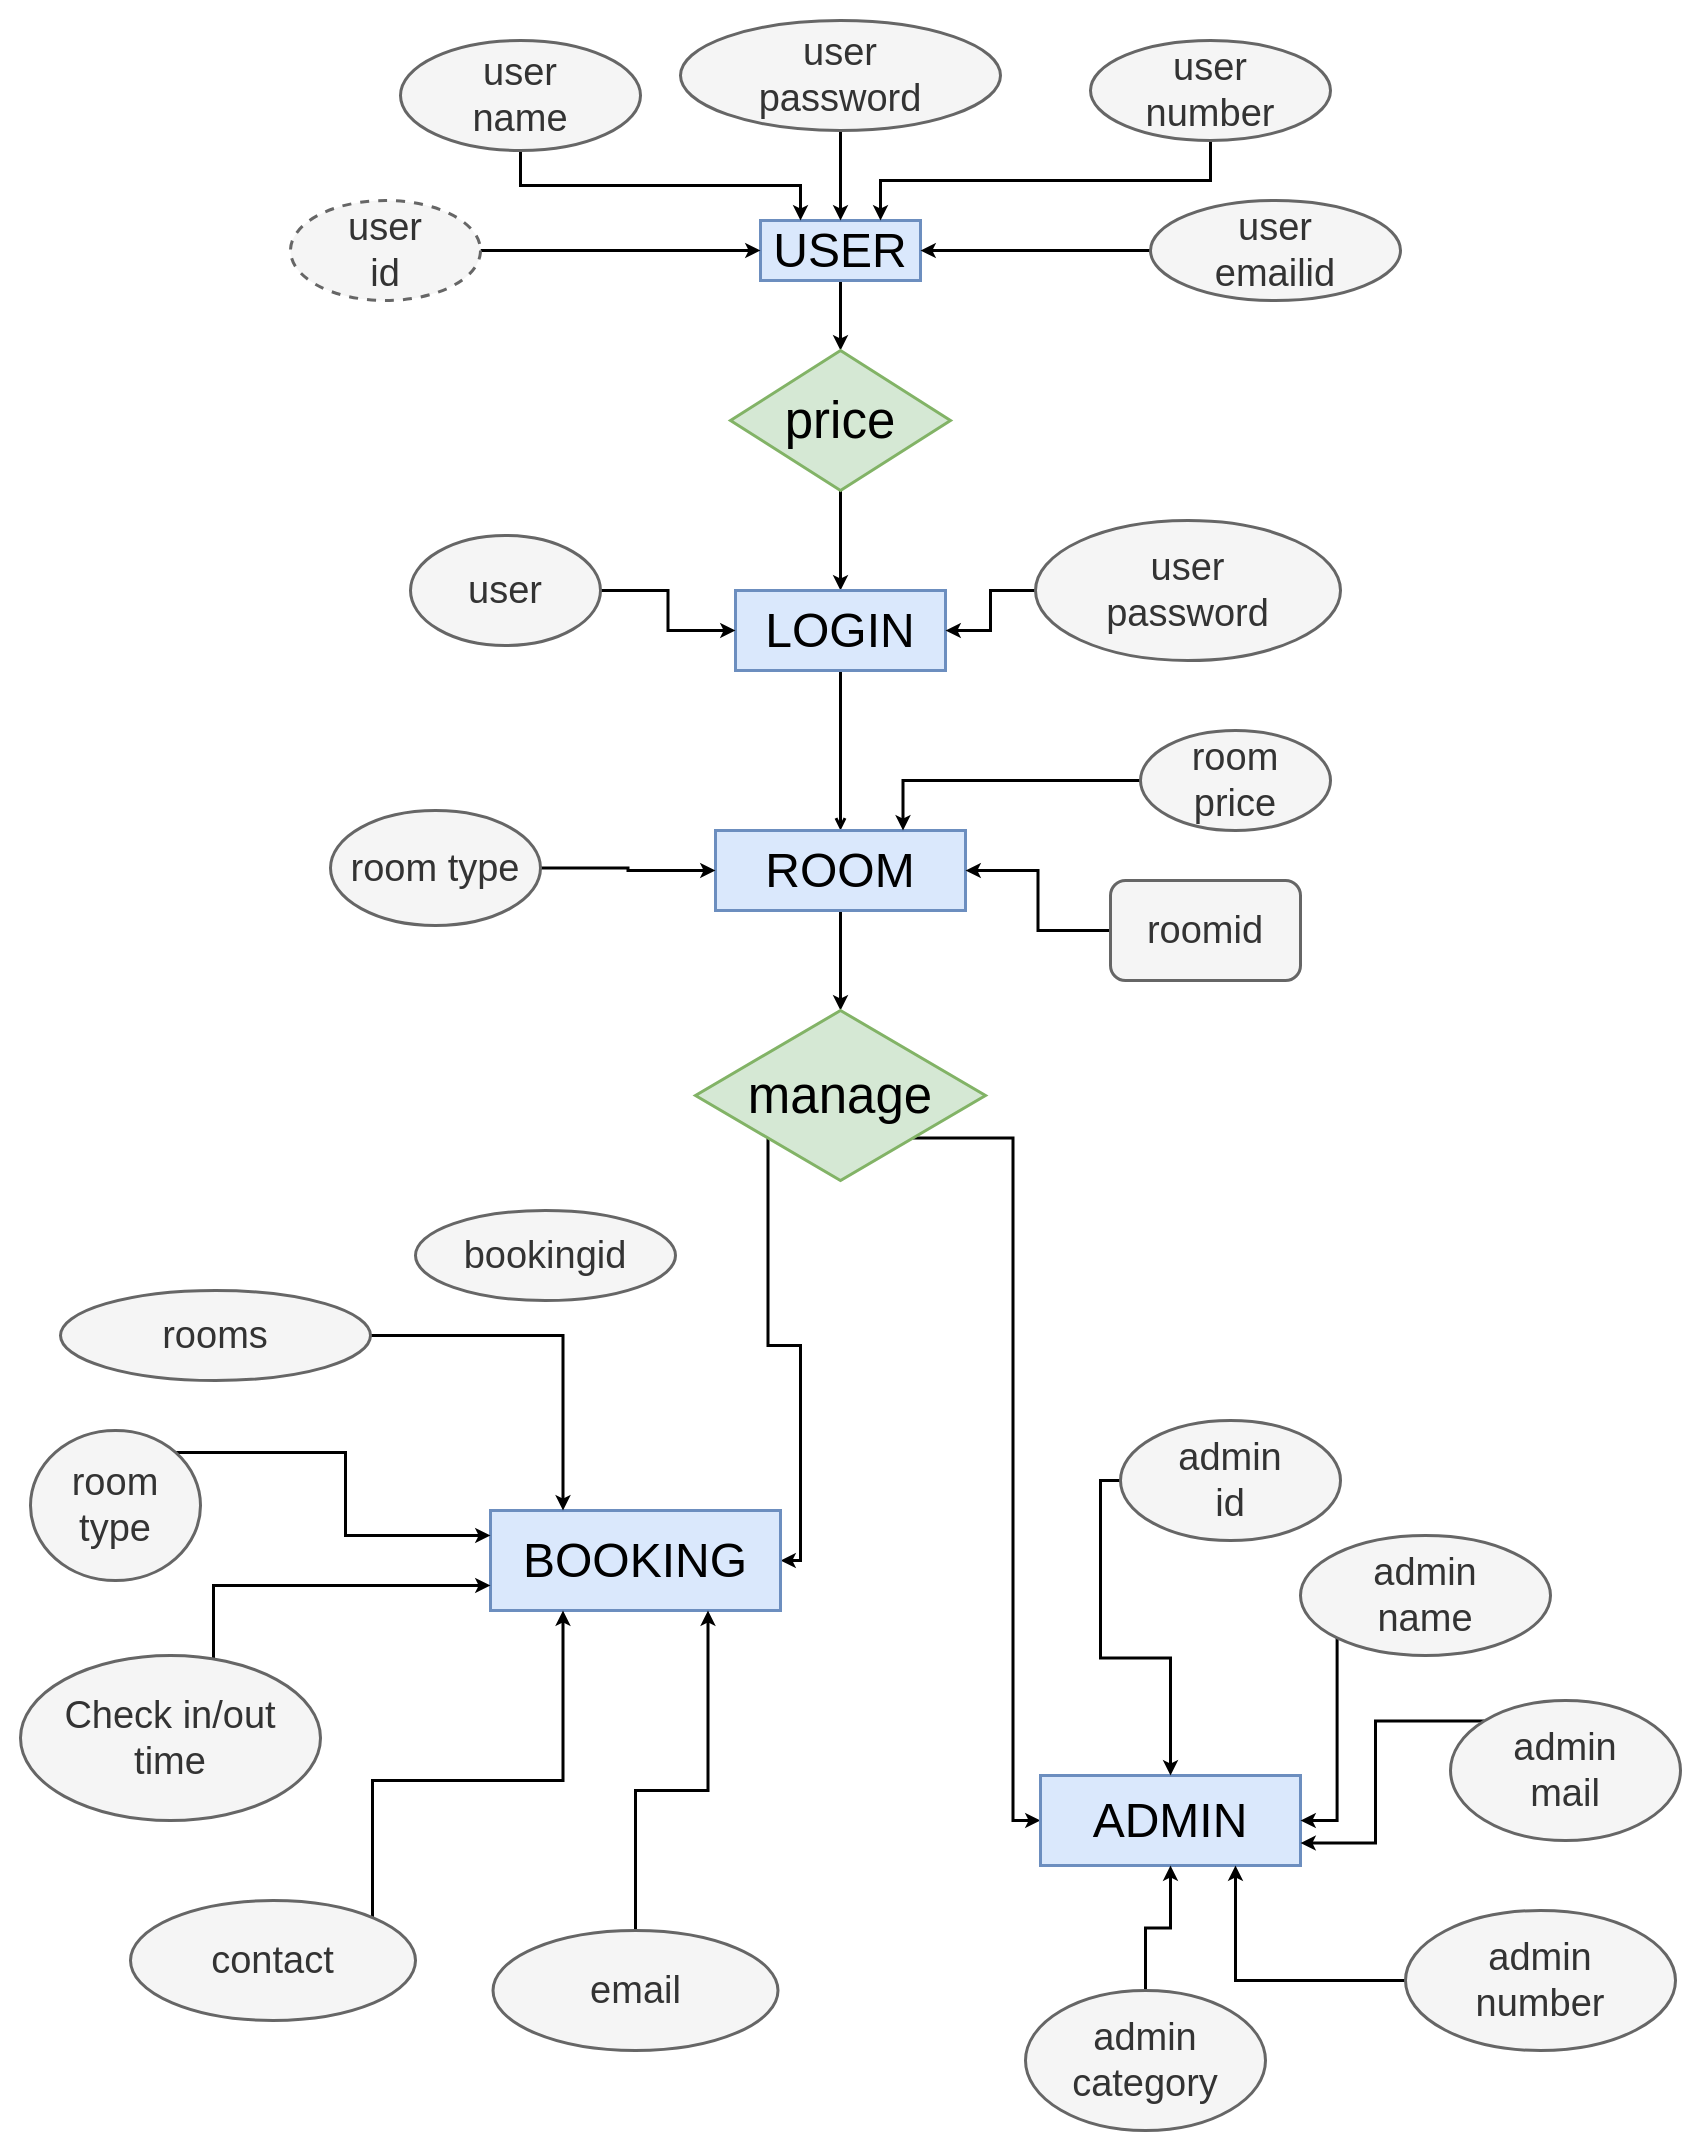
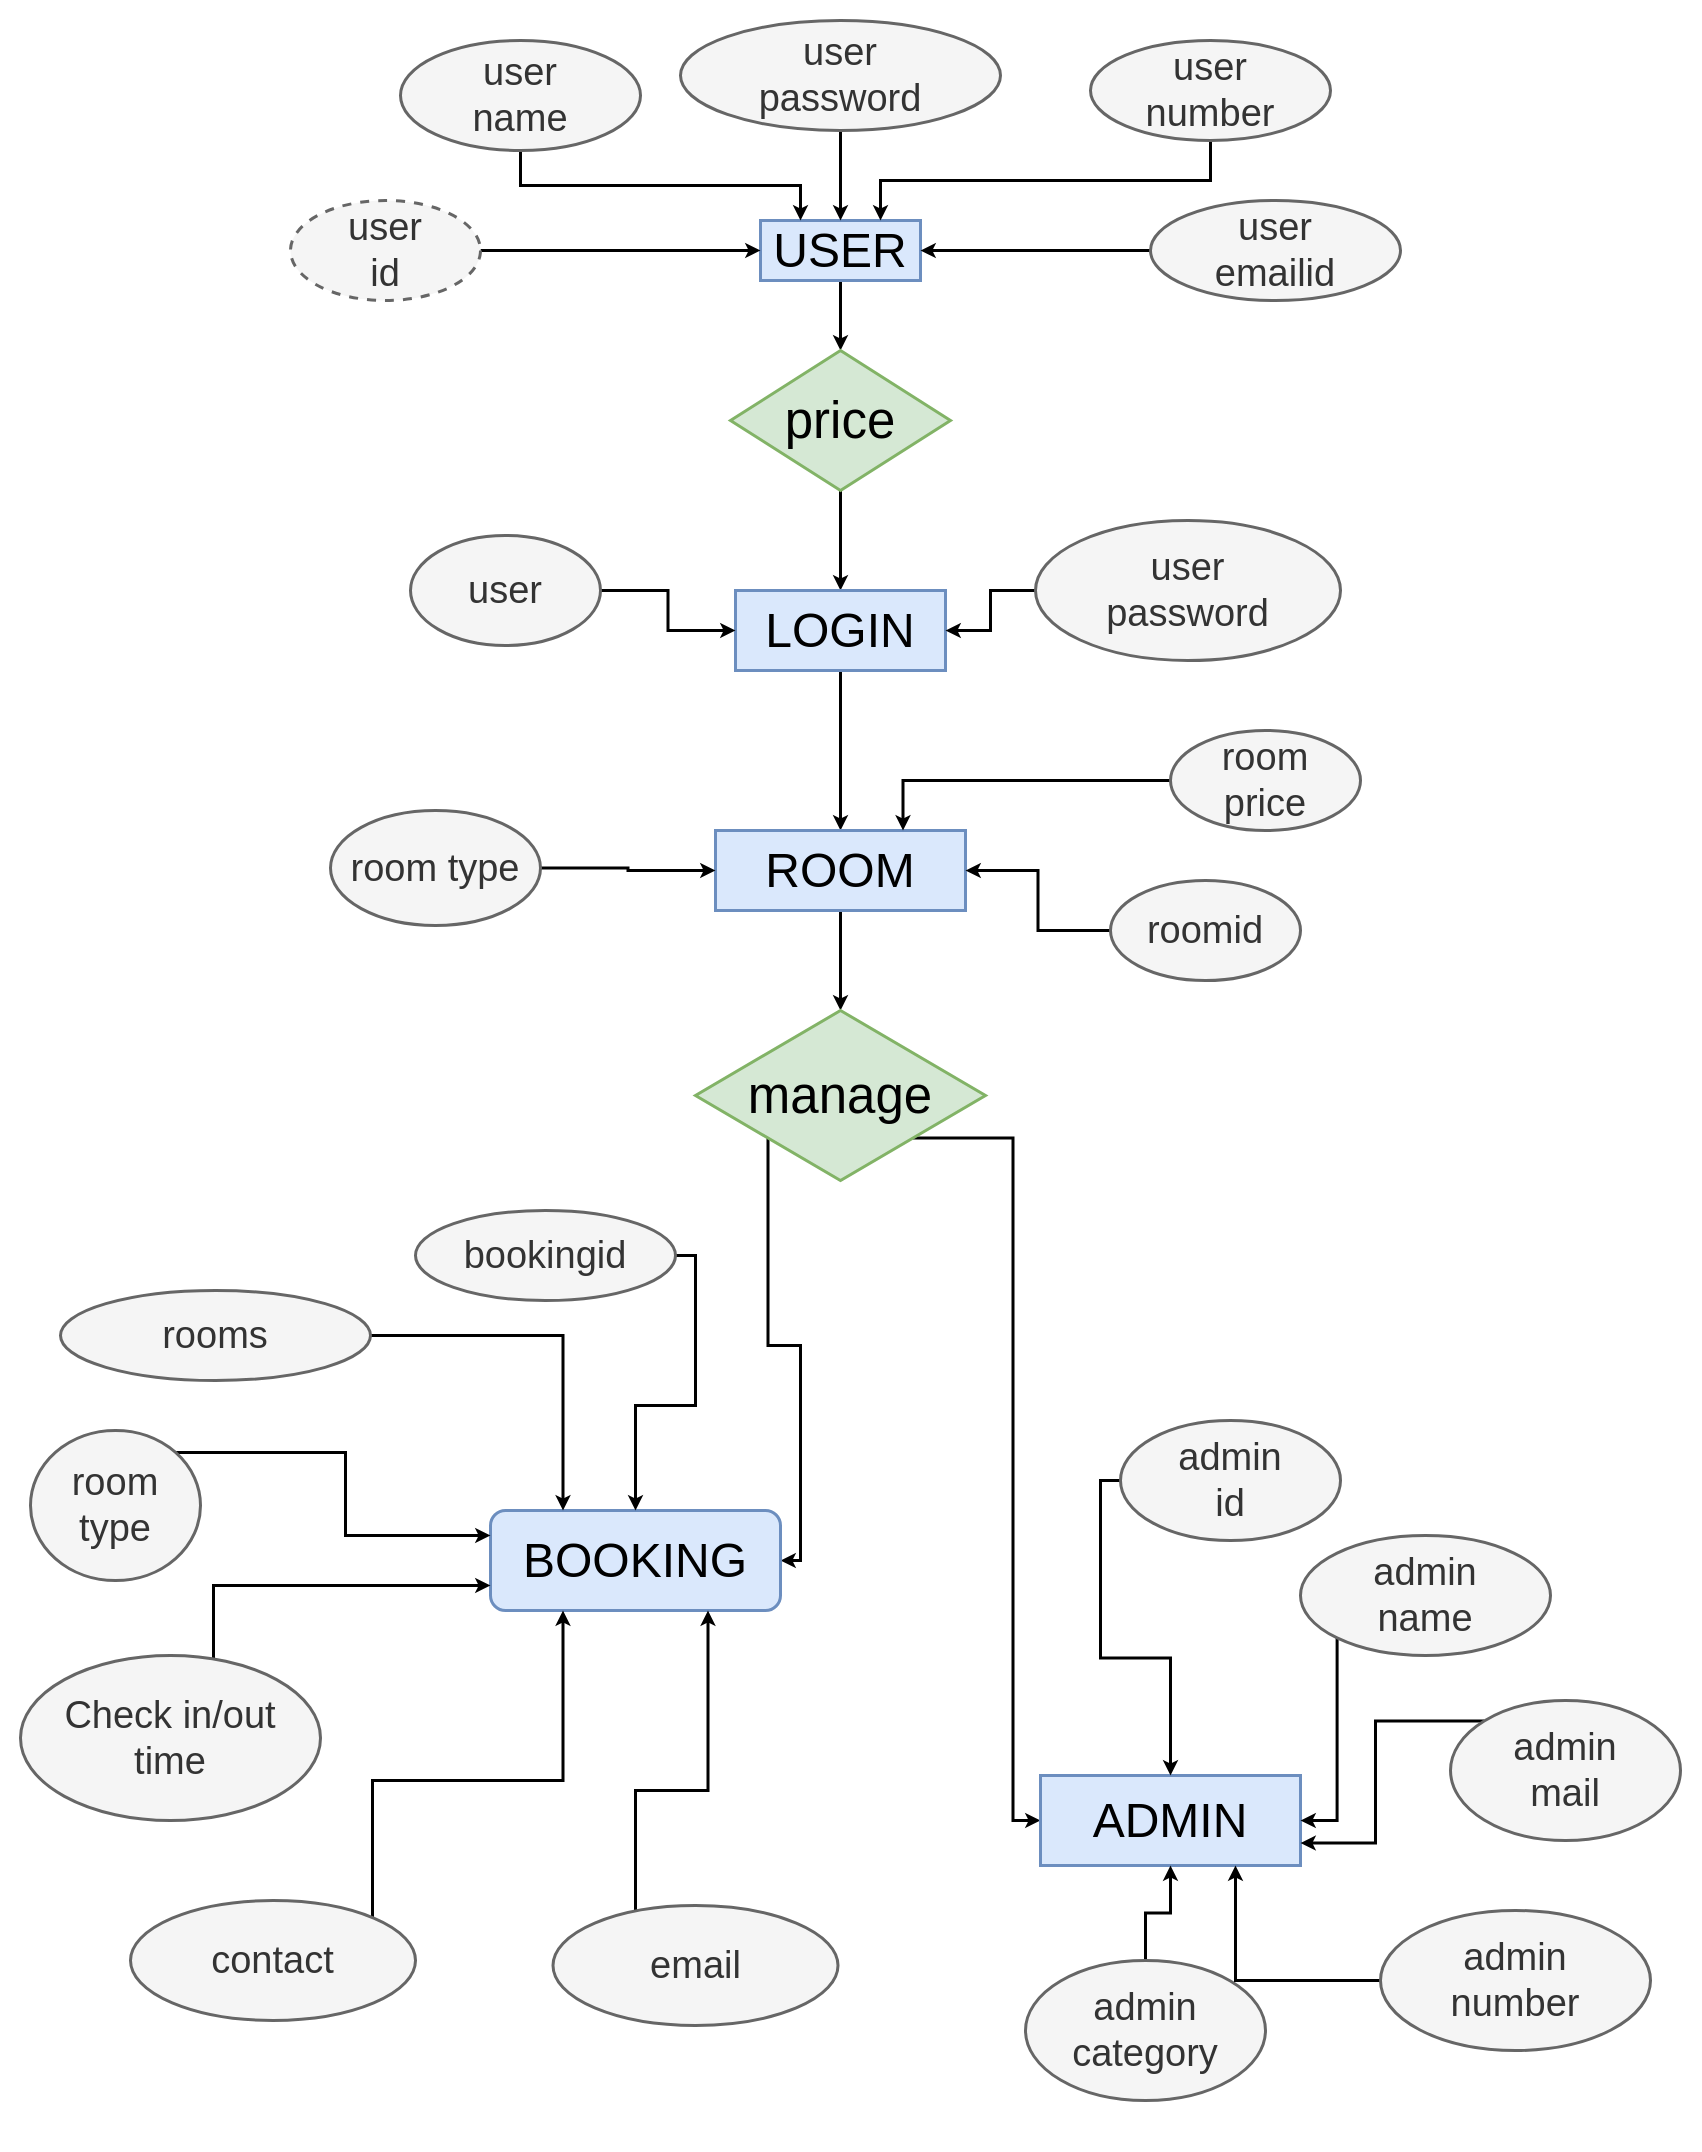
- <mxCell id="53" value="room&lt;br&gt;price" style="ellipse;whiteSpace=wrap;html=1;fontSize=38;strokeWidth=3;fillColor=#f5f5f5;strokeColor=#666666;fontColor=#333333;" vertex="1" parent="1"><mxGeometry x="1140" y="730" width="190" height="100" as="geometry" /></mxCell>
+ <mxCell id="53" value="room&lt;br&gt;price" style="ellipse;whiteSpace=wrap;html=1;fontSize=38;strokeWidth=3;fillColor=#f5f5f5;strokeColor=#666666;fontColor=#333333;" vertex="1" parent="1"><mxGeometry x="1170" y="730" width="190" height="100" as="geometry" /></mxCell>
- <mxCell id="16" style="edgeStyle=orthogonalEdgeStyle;rounded=0;orthogonalLoop=1;jettySize=auto;html=1;exitX=0.5;exitY=1;exitDx=0;exitDy=0;entryX=0.5;entryY=0;entryDx=0;entryDy=0;strokeWidth=3;endArrow=open;" edge="1" parent="1" source="17" target="23"><mxGeometry relative="1" as="geometry" /></mxCell>
+ <mxCell id="16" style="edgeStyle=orthogonalEdgeStyle;rounded=0;orthogonalLoop=1;jettySize=auto;html=1;exitX=0.5;exitY=1;exitDx=0;exitDy=0;entryX=0.5;entryY=0;entryDx=0;entryDy=0;strokeWidth=3;" edge="1" parent="1" source="17" target="23"><mxGeometry relative="1" as="geometry" /></mxCell>
- <mxCell id="25" value="roomid" style="whiteSpace=wrap;html=1;fontSize=38;strokeWidth=3;fillColor=#f5f5f5;strokeColor=#666666;fontColor=#333333;rounded=1;" parent="1" vertex="1"><mxGeometry x="1110" y="880" width="190" height="100" as="geometry" /></mxCell>
+ <mxCell id="25" value="roomid" style="ellipse;whiteSpace=wrap;html=1;fontSize=38;strokeWidth=3;fillColor=#f5f5f5;strokeColor=#666666;fontColor=#333333;" parent="1" vertex="1"><mxGeometry x="1110" y="880" width="190" height="100" as="geometry" /></mxCell>
+ <mxCell id="33" style="edgeStyle=orthogonalEdgeStyle;rounded=0;orthogonalLoop=1;jettySize=auto;html=1;exitX=1;exitY=0.5;exitDx=0;exitDy=0;entryX=0.5;entryY=0;entryDx=0;entryDy=0;fontSize=27;strokeWidth=3;" parent="1" source="34" target="31" edge="1"><mxGeometry relative="1" as="geometry" /></mxCell>
- <mxCell id="31" value="BOOKING" style="rounded=0;whiteSpace=wrap;html=1;fontSize=48;labelBackgroundColor=none;glass=0;fillColor=#dae8fc;strokeColor=#6c8ebf;strokeWidth=3;" parent="1" vertex="1"><mxGeometry x="490" y="1510" width="290" height="100" as="geometry" /></mxCell>
+ <mxCell id="31" value="BOOKING" style="whiteSpace=wrap;html=1;fontSize=48;labelBackgroundColor=none;glass=0;fillColor=#dae8fc;strokeColor=#6c8ebf;strokeWidth=3;rounded=1;" parent="1" vertex="1"><mxGeometry x="490" y="1510" width="290" height="100" as="geometry" /></mxCell>
- <mxCell id="50" value="admin&lt;br style=&quot;font-size: 38px;&quot;&gt;number" style="ellipse;whiteSpace=wrap;html=1;fontSize=38;strokeWidth=3;fillColor=#f5f5f5;strokeColor=#666666;fontColor=#333333;" parent="1" vertex="1"><mxGeometry x="1405" y="1910" width="270" height="140" as="geometry" /></mxCell>
+ <mxCell id="50" value="admin&lt;br style=&quot;font-size: 38px;&quot;&gt;number" style="ellipse;whiteSpace=wrap;html=1;fontSize=38;strokeWidth=3;fillColor=#f5f5f5;strokeColor=#666666;fontColor=#333333;" parent="1" vertex="1"><mxGeometry x="1380" y="1910" width="270" height="140" as="geometry" /></mxCell>
- <mxCell id="57" value="email" style="ellipse;whiteSpace=wrap;html=1;fontSize=38;strokeWidth=3;fillColor=#f5f5f5;strokeColor=#666666;fontColor=#333333;" vertex="1" parent="1"><mxGeometry x="492.5" y="1930" width="285" height="120" as="geometry" /></mxCell>
+ <mxCell id="57" value="email" style="ellipse;whiteSpace=wrap;html=1;fontSize=38;strokeWidth=3;fillColor=#f5f5f5;strokeColor=#666666;fontColor=#333333;" vertex="1" parent="1"><mxGeometry x="552.5" y="1905" width="285" height="120" as="geometry" /></mxCell>
- <mxCell id="48" value="admin&lt;br style=&quot;font-size: 38px;&quot;&gt;category" style="ellipse;whiteSpace=wrap;html=1;fontSize=38;strokeWidth=3;fillColor=#f5f5f5;strokeColor=#666666;fontColor=#333333;" parent="1" vertex="1"><mxGeometry x="1025" y="1990" width="240" height="140" as="geometry" /></mxCell>
+ <mxCell id="48" value="admin&lt;br style=&quot;font-size: 38px;&quot;&gt;category" style="ellipse;whiteSpace=wrap;html=1;fontSize=38;strokeWidth=3;fillColor=#f5f5f5;strokeColor=#666666;fontColor=#333333;" parent="1" vertex="1"><mxGeometry x="1025" y="1960" width="240" height="140" as="geometry" /></mxCell>
